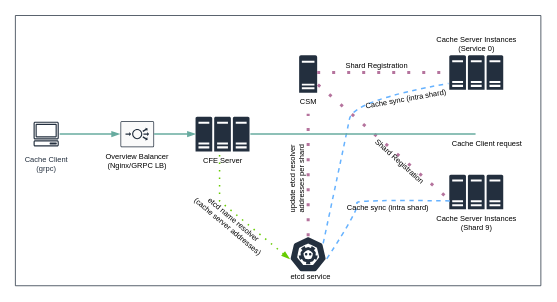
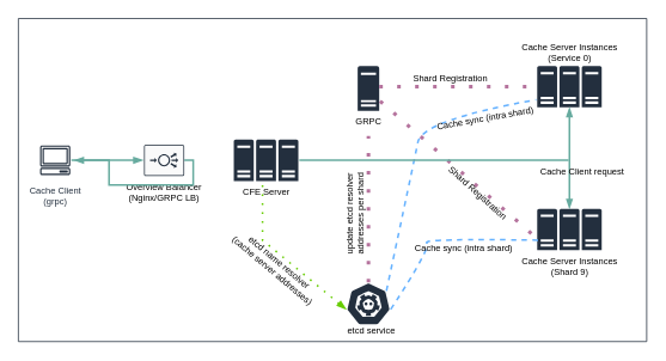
- <mxCell id="5" value="CSM" style="sketch=0;aspect=fixed;pointerEvents=1;shadow=0;dashed=0;html=1;strokeColor=none;labelPosition=center;verticalLabelPosition=bottom;verticalAlign=top;align=center;fillColor=#232f3e;shape=mxgraph.mscae.enterprise.server_generic;fontSize=10;" vertex="1" parent="1"><mxGeometry x="398" y="73" width="24" height="50" as="geometry" /></mxCell>
+ <mxCell id="5" value="GRPC" style="sketch=0;aspect=fixed;pointerEvents=1;shadow=0;dashed=0;html=1;strokeColor=none;labelPosition=center;verticalLabelPosition=bottom;verticalAlign=top;align=center;fillColor=#232f3e;shape=mxgraph.mscae.enterprise.server_generic;fontSize=10;" vertex="1" parent="1"><mxGeometry x="398" y="73" width="24" height="50" as="geometry" /></mxCell>
+ <mxCell id="18" value="" style="endArrow=blockThin;html=1;rounded=0;entryX=0.5;entryY=1;entryDx=0;entryDy=0;entryPerimeter=0;exitX=0.5;exitY=0;exitDx=0;exitDy=0;exitPerimeter=0;edgeStyle=orthogonalEdgeStyle;endFill=1;startArrow=blockThin;startFill=1;shadow=0;strokeColor=#67AB9F;strokeWidth=2;fontSize=10;" edge="1" parent="1" source="8" target="7"><mxGeometry width="50" height="50" relative="1" as="geometry"><mxPoint x="598" y="207" as="sourcePoint" /><mxPoint x="648" y="157" as="targetPoint" /></mxGeometry></mxCell>
- <mxCell id="10" value="" style="endArrow=blockThin;html=1;rounded=0;exitX=1;exitY=0.5;exitDx=0;exitDy=0;exitPerimeter=0;entryX=0;entryY=0.5;entryDx=0;entryDy=0;entryPerimeter=0;edgeStyle=orthogonalEdgeStyle;endFill=1;shadow=0;strokeColor=#67AB9F;strokeWidth=2;fontSize=10;" edge="1" parent="1" source="3" target="4"><mxGeometry width="50" height="50" relative="1" as="geometry"><mxPoint x="208" y="215" as="sourcePoint" /><mxPoint x="258" y="165" as="targetPoint" /></mxGeometry></mxCell>
+ <mxCell id="10" value="" style="endArrow=blockThin;html=1;rounded=0;exitX=1;exitY=0.5;exitDx=0;exitDy=0;exitPerimeter=0;edgeStyle=orthogonalEdgeStyle;endFill=1;shadow=0;strokeColor=#67AB9F;strokeWidth=2;fontSize=10;" edge="1" parent="1" source="3" target="2"><mxGeometry width="50" height="50" relative="1" as="geometry"><mxPoint x="208" y="215" as="sourcePoint" /><mxPoint x="258" y="165" as="targetPoint" /></mxGeometry></mxCell>
